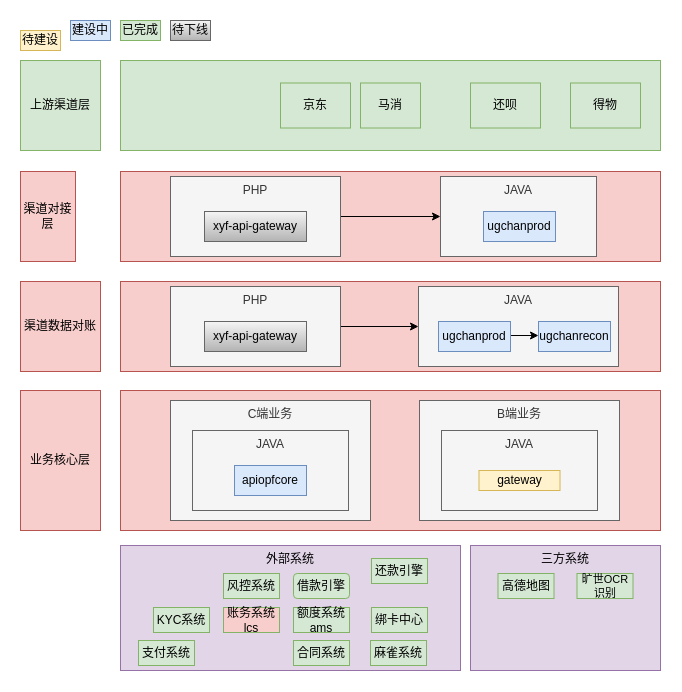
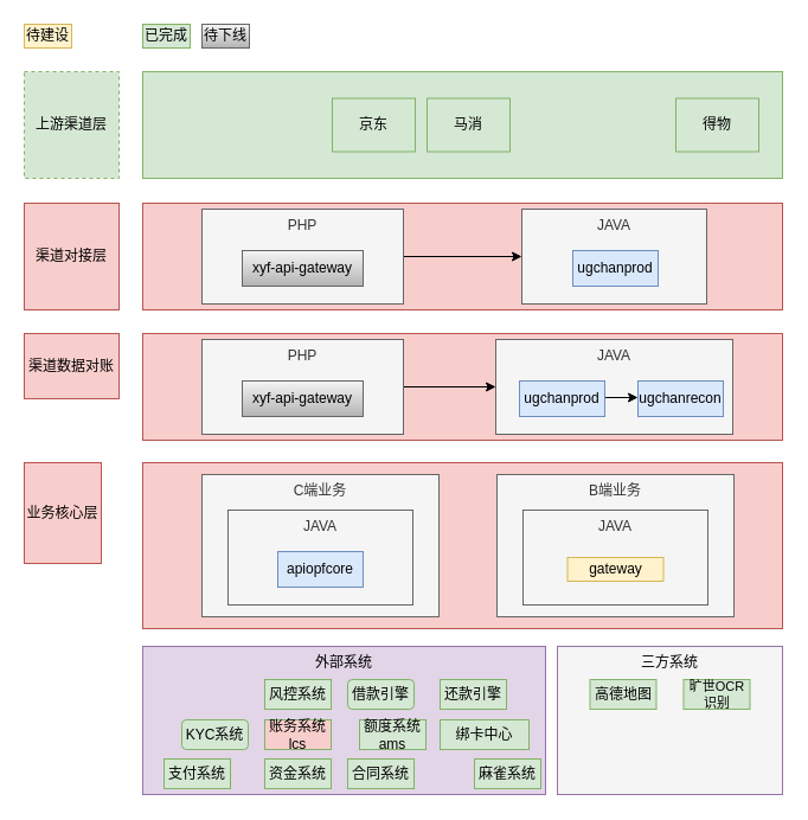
- <mxCell id="16" value="建设中" style="rounded=0;whiteSpace=wrap;html=1;fillColor=#dae8fc;strokeColor=#6c8ebf;" parent="1" vertex="1"><mxGeometry x="70" y="20" width="40" height="20" as="geometry" /></mxCell>
- <mxCell id="15" value="待建设" style="rounded=0;whiteSpace=wrap;html=1;fillColor=#fff2cc;strokeColor=#d6b656;" parent="1" vertex="1"><mxGeometry x="20" y="30" width="40" height="20" as="geometry" /></mxCell>
+ <mxCell id="15" value="待建设" style="rounded=0;whiteSpace=wrap;html=1;fillColor=#fff2cc;strokeColor=#d6b656;" parent="1" vertex="1"><mxGeometry x="20" y="20" width="40" height="20" as="geometry" /></mxCell>
- <mxCell id="2" value="上游渠道层" style="rounded=0;whiteSpace=wrap;html=1;labelBackgroundColor=none;fillColor=#d5e8d4;strokeColor=#82b366;" parent="1" vertex="1"><mxGeometry x="20" y="60" width="80" height="90" as="geometry" /></mxCell>
+ <mxCell id="2" value="上游渠道层" style="rounded=0;whiteSpace=wrap;html=1;labelBackgroundColor=none;fillColor=#d5e8d4;strokeColor=#82b366;dashed=1;" parent="1" vertex="1"><mxGeometry x="20" y="60" width="80" height="90" as="geometry" /></mxCell>
- <mxCell id="5" value="马消" style="rounded=0;whiteSpace=wrap;html=1;labelBackgroundColor=none;fillColor=#d5e8d4;strokeColor=#82b366;" parent="1" vertex="1"><mxGeometry x="360" y="82.5" width="60" height="45" as="geometry" /></mxCell>
+ <mxCell id="5" value="马消" style="rounded=0;whiteSpace=wrap;html=1;labelBackgroundColor=none;fillColor=#d5e8d4;strokeColor=#82b366;" parent="1" vertex="1"><mxGeometry x="360" y="82.5" width="70" height="45" as="geometry" /></mxCell>
- <mxCell id="6" value="还呗" style="rounded=0;whiteSpace=wrap;html=1;labelBackgroundColor=none;fillColor=#d5e8d4;strokeColor=#82b366;" parent="1" vertex="1"><mxGeometry x="470" y="82.5" width="70" height="45" as="geometry" /></mxCell>
- <mxCell id="8" value="渠道对接层" style="rounded=0;whiteSpace=wrap;html=1;labelBackgroundColor=none;fillColor=#f8cecc;strokeColor=#b85450;" parent="1" vertex="1"><mxGeometry x="20" y="171" width="55" height="90" as="geometry" /></mxCell>
+ <mxCell id="8" value="渠道对接层" style="rounded=0;whiteSpace=wrap;html=1;labelBackgroundColor=none;fillColor=#f8cecc;strokeColor=#b85450;" parent="1" vertex="1"><mxGeometry x="20" y="171" width="80" height="90" as="geometry" /></mxCell>
- <mxCell id="19" value="渠道数据对账" style="rounded=0;whiteSpace=wrap;html=1;labelBackgroundColor=none;fillColor=#f8cecc;strokeColor=#b85450;" vertex="1" parent="1"><mxGeometry x="20" y="281" width="80" height="90" as="geometry" /></mxCell>
+ <mxCell id="19" value="渠道数据对账" style="rounded=0;whiteSpace=wrap;html=1;labelBackgroundColor=none;fillColor=#f8cecc;strokeColor=#b85450;" vertex="1" parent="1"><mxGeometry x="20" y="281" width="80" height="55" as="geometry" /></mxCell>
- <mxCell id="28" value="业务核心层" style="rounded=0;whiteSpace=wrap;html=1;labelBackgroundColor=none;fillColor=#f8cecc;strokeColor=#b85450;" vertex="1" parent="1"><mxGeometry x="20" y="390" width="80" height="140" as="geometry" /></mxCell>
+ <mxCell id="28" value="业务核心层" style="rounded=0;whiteSpace=wrap;html=1;labelBackgroundColor=none;fillColor=#f8cecc;strokeColor=#b85450;" vertex="1" parent="1"><mxGeometry x="20" y="390" width="65" height="85" as="geometry" /></mxCell>
- <mxCell id="41" value="还款引擎" style="rounded=0;whiteSpace=wrap;html=1;labelBackgroundColor=none;fillColor=#d5e8d4;strokeColor=#82b366;" vertex="1" parent="1"><mxGeometry x="371" y="558" width="56" height="25" as="geometry" /></mxCell>
+ <mxCell id="41" value="还款引擎" style="rounded=0;whiteSpace=wrap;html=1;labelBackgroundColor=none;fillColor=#d5e8d4;strokeColor=#82b366;" vertex="1" parent="1"><mxGeometry x="371" y="573" width="56" height="25" as="geometry" /></mxCell>
- <mxCell id="38" value="三方系统" style="rounded=0;whiteSpace=wrap;html=1;labelBackgroundColor=none;fillColor=#e1d5e7;strokeColor=#9673a6;verticalAlign=top;" vertex="1" parent="1"><mxGeometry x="470" y="545" width="190" height="125" as="geometry" /></mxCell>
+ <mxCell id="38" value="三方系统" style="rounded=0;whiteSpace=wrap;html=1;labelBackgroundColor=none;fillColor=#f5f5f5;strokeColor=#9673a6;verticalAlign=top;" vertex="1" parent="1"><mxGeometry x="470" y="545" width="190" height="125" as="geometry" /></mxCell>
- <mxCell id="40" value="KYC系统" style="rounded=0;whiteSpace=wrap;html=1;labelBackgroundColor=none;fillColor=#d5e8d4;strokeColor=#82b366;" vertex="1" parent="1"><mxGeometry x="153" y="607" width="56" height="25" as="geometry" /></mxCell>
+ <mxCell id="40" value="KYC系统" style="whiteSpace=wrap;html=1;labelBackgroundColor=none;fillColor=#d5e8d4;strokeColor=#82b366;rounded=1;" vertex="1" parent="1"><mxGeometry x="153" y="607" width="56" height="25" as="geometry" /></mxCell>
- <mxCell id="43" value="额度系统ams" style="rounded=0;whiteSpace=wrap;html=1;labelBackgroundColor=none;fillColor=#d5e8d4;strokeColor=#82b366;" vertex="1" parent="1"><mxGeometry x="293" y="607" width="56" height="25" as="geometry" /></mxCell>
+ <mxCell id="43" value="额度系统ams" style="rounded=0;whiteSpace=wrap;html=1;labelBackgroundColor=none;fillColor=#d5e8d4;strokeColor=#82b366;" vertex="1" parent="1"><mxGeometry x="303" y="607" width="56" height="25" as="geometry" /></mxCell>
- <mxCell id="44" value="绑卡中心" style="rounded=0;whiteSpace=wrap;html=1;labelBackgroundColor=none;fillColor=#d5e8d4;strokeColor=#82b366;" vertex="1" parent="1"><mxGeometry x="371" y="607" width="56" height="25" as="geometry" /></mxCell>
+ <mxCell id="44" value="绑卡中心" style="rounded=0;whiteSpace=wrap;html=1;labelBackgroundColor=none;fillColor=#d5e8d4;strokeColor=#82b366;" vertex="1" parent="1"><mxGeometry x="371" y="607" width="75" height="25" as="geometry" /></mxCell>
+ <mxCell id="46" value="资金系统" style="rounded=0;whiteSpace=wrap;html=1;labelBackgroundColor=none;fillColor=#d5e8d4;strokeColor=#82b366;" vertex="1" parent="1"><mxGeometry x="223" y="640" width="56" height="25" as="geometry" /></mxCell>
- <mxCell id="48" value="麻雀系统" style="rounded=0;whiteSpace=wrap;html=1;labelBackgroundColor=none;fillColor=#d5e8d4;strokeColor=#82b366;" vertex="1" parent="1"><mxGeometry x="370" y="640" width="56" height="25" as="geometry" /></mxCell>
+ <mxCell id="48" value="麻雀系统" style="rounded=0;whiteSpace=wrap;html=1;labelBackgroundColor=none;fillColor=#d5e8d4;strokeColor=#82b366;" vertex="1" parent="1"><mxGeometry x="400" y="640" width="56" height="25" as="geometry" /></mxCell>
